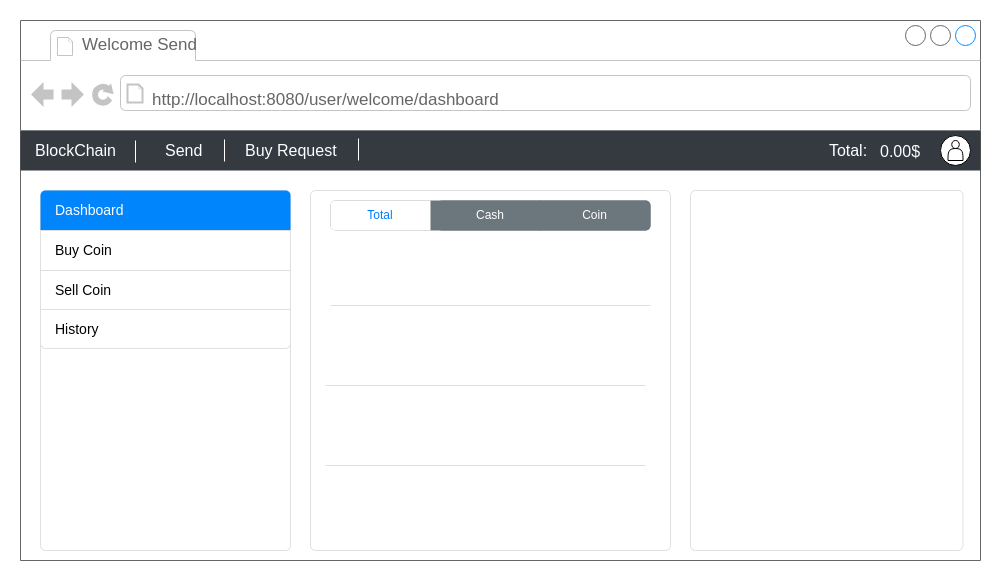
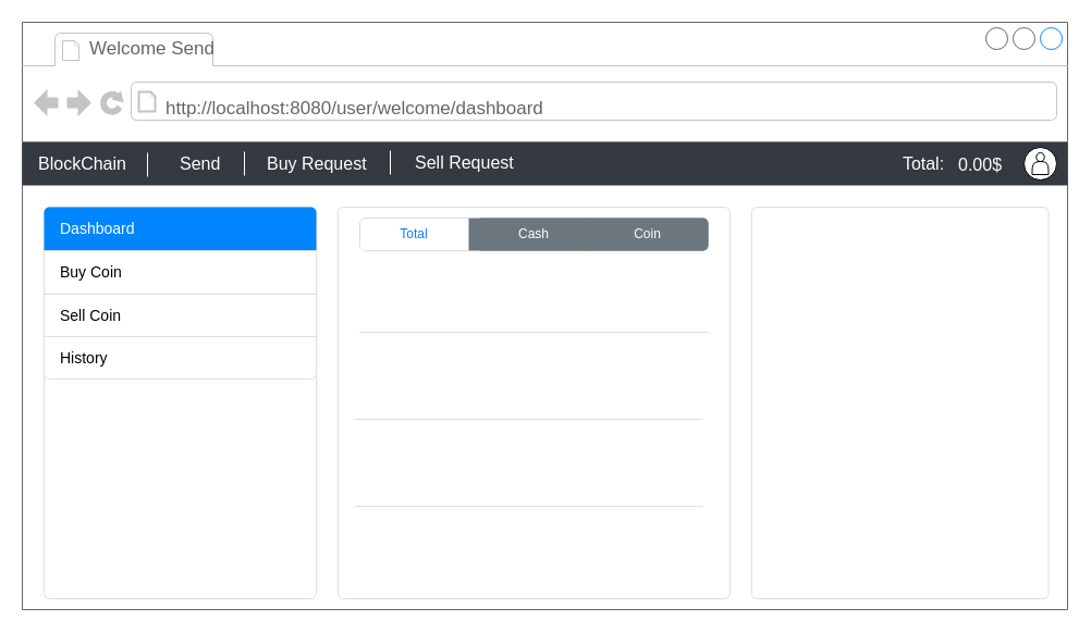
+ <mxCell id="33" value="Sell Request" style="html=1;shadow=0;dashed=0;shape=mxgraph.bootstrap.rrect;rSize=5;strokeColor=none;strokeWidth=1;fillColor=none;fontColor=#FFFFFF;whiteSpace=wrap;align=left;verticalAlign=middle;spacingLeft=0;fontStyle=0;fontSize=16;spacing=5;labelBackgroundColor=none;" vertex="1" parent="6"><mxGeometry x="356" y="109" width="100" height="40" as="geometry" /></mxCell>
